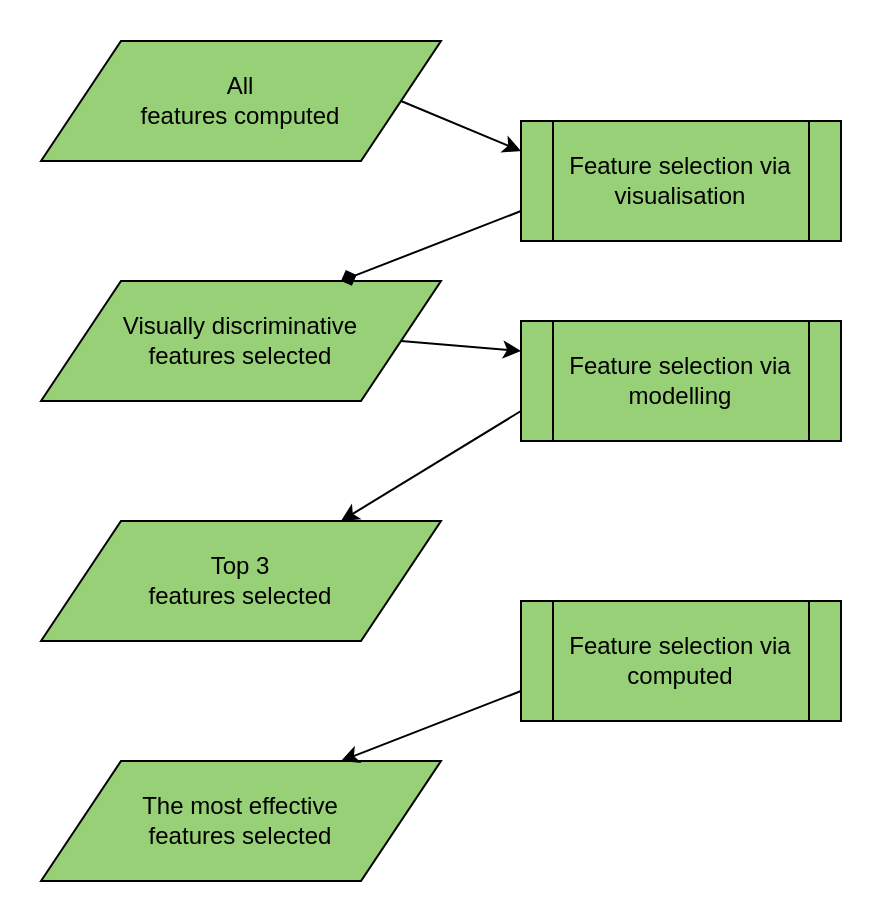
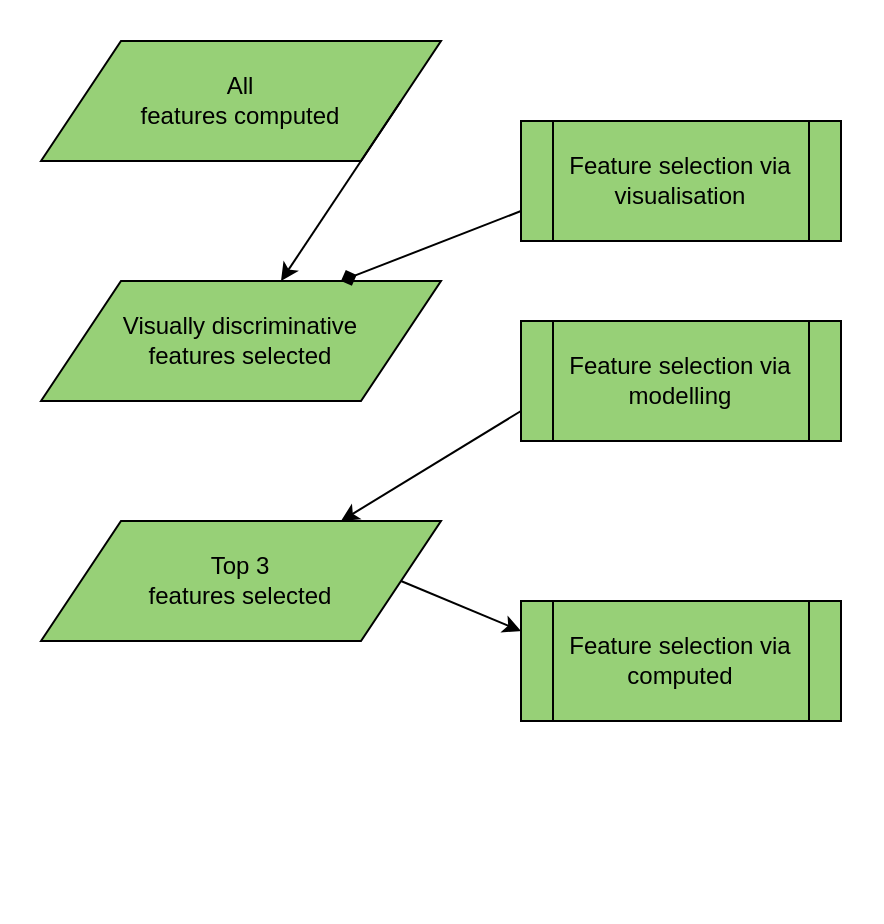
- <mxCell id="9" value="" style="endArrow=classic;html=1;exitX=1;exitY=0.5;exitDx=0;exitDy=0;entryX=0;entryY=0.25;entryDx=0;entryDy=0;" parent="1" source="2" target="3" edge="1"><mxGeometry width="50" height="50" relative="1" as="geometry"><mxPoint x="20" y="510" as="sourcePoint" /><mxPoint x="70" y="460" as="targetPoint" /></mxGeometry></mxCell>
+ <mxCell id="9" value="" style="endArrow=classic;html=1;exitX=1;exitY=0.5;exitDx=0;exitDy=0;" parent="1" source="2" target="4" edge="1"><mxGeometry width="50" height="50" relative="1" as="geometry"><mxPoint x="20" y="510" as="sourcePoint" /><mxPoint x="70" y="460" as="targetPoint" /></mxGeometry></mxCell>
- <mxCell id="11" value="" style="endArrow=classic;html=1;exitX=1;exitY=0.5;exitDx=0;exitDy=0;entryX=0;entryY=0.25;entryDx=0;entryDy=0;" parent="1" source="4" target="5" edge="1"><mxGeometry width="50" height="50" relative="1" as="geometry"><mxPoint x="20" y="510" as="sourcePoint" /><mxPoint x="70" y="460" as="targetPoint" /></mxGeometry></mxCell>
+ <mxCell id="13" value="" style="endArrow=classic;html=1;exitX=1;exitY=0.5;exitDx=0;exitDy=0;entryX=0;entryY=0.25;entryDx=0;entryDy=0;" parent="1" source="6" target="7" edge="1"><mxGeometry width="50" height="50" relative="1" as="geometry"><mxPoint x="20" y="510" as="sourcePoint" /><mxPoint x="70" y="460" as="targetPoint" /></mxGeometry></mxCell>
- <mxCell id="14" value="" style="endArrow=classic;html=1;exitX=0;exitY=0.75;exitDx=0;exitDy=0;entryX=0.75;entryY=0;entryDx=0;entryDy=0;" parent="1" source="7" target="8" edge="1"><mxGeometry width="50" height="50" relative="1" as="geometry"><mxPoint x="20" y="510" as="sourcePoint" /><mxPoint x="70" y="460" as="targetPoint" /></mxGeometry></mxCell>
- <mxCell id="8" value="The most effective&lt;br&gt;features selected" style="shape=parallelogram;perimeter=parallelogramPerimeter;whiteSpace=wrap;html=1;fillColor=#97D077;" parent="1" vertex="1"><mxGeometry x="20" y="380" width="200" height="60" as="geometry" /></mxCell>
